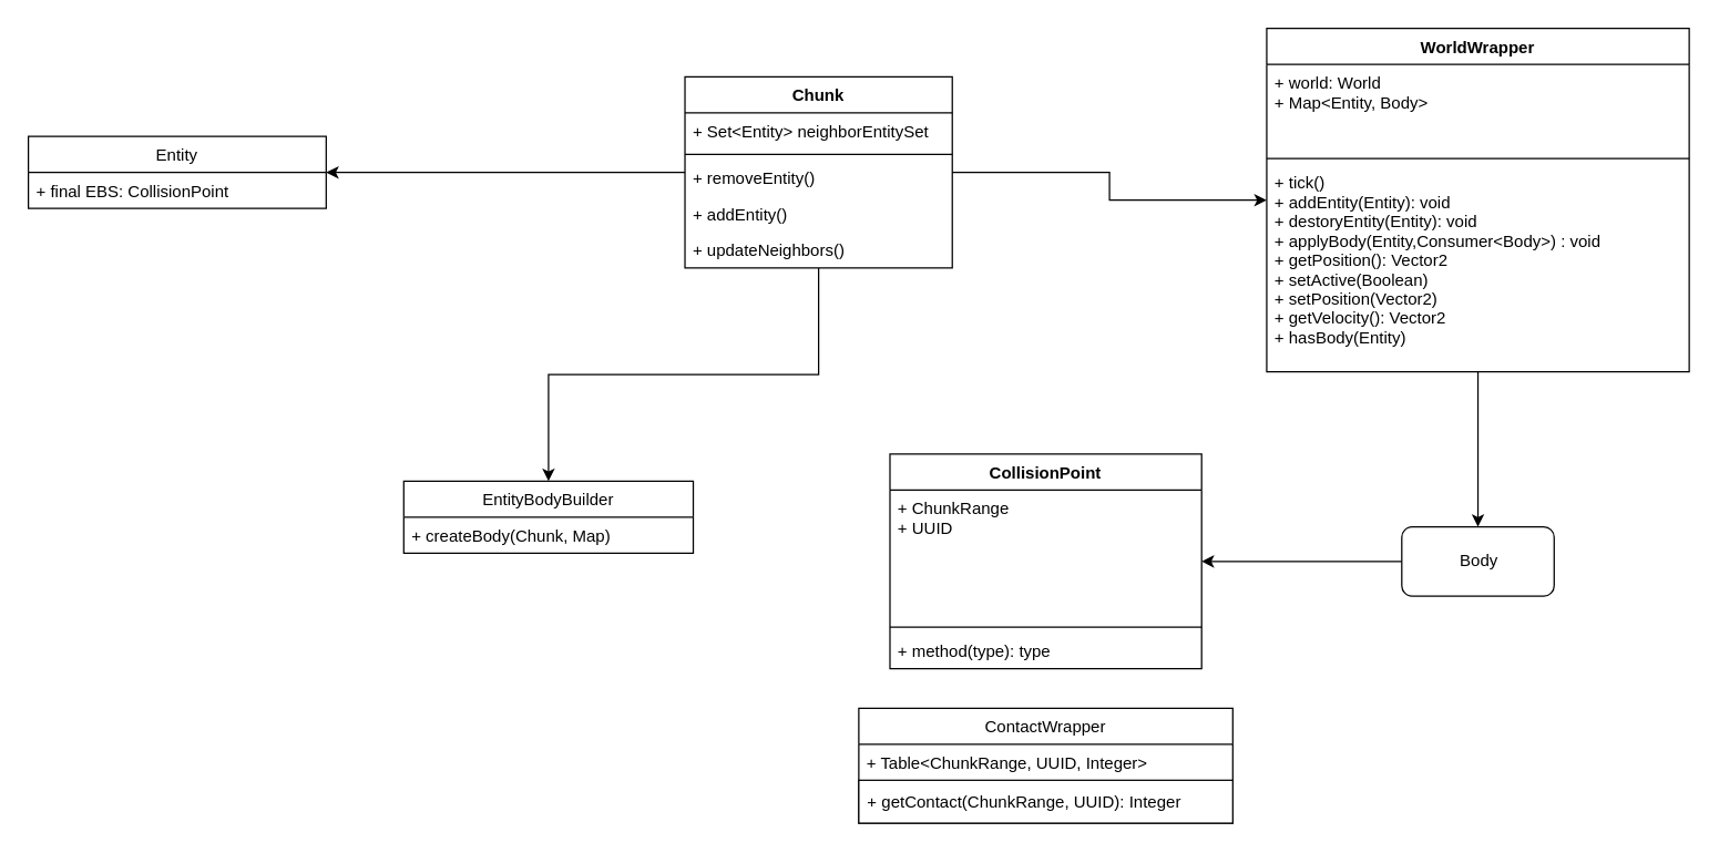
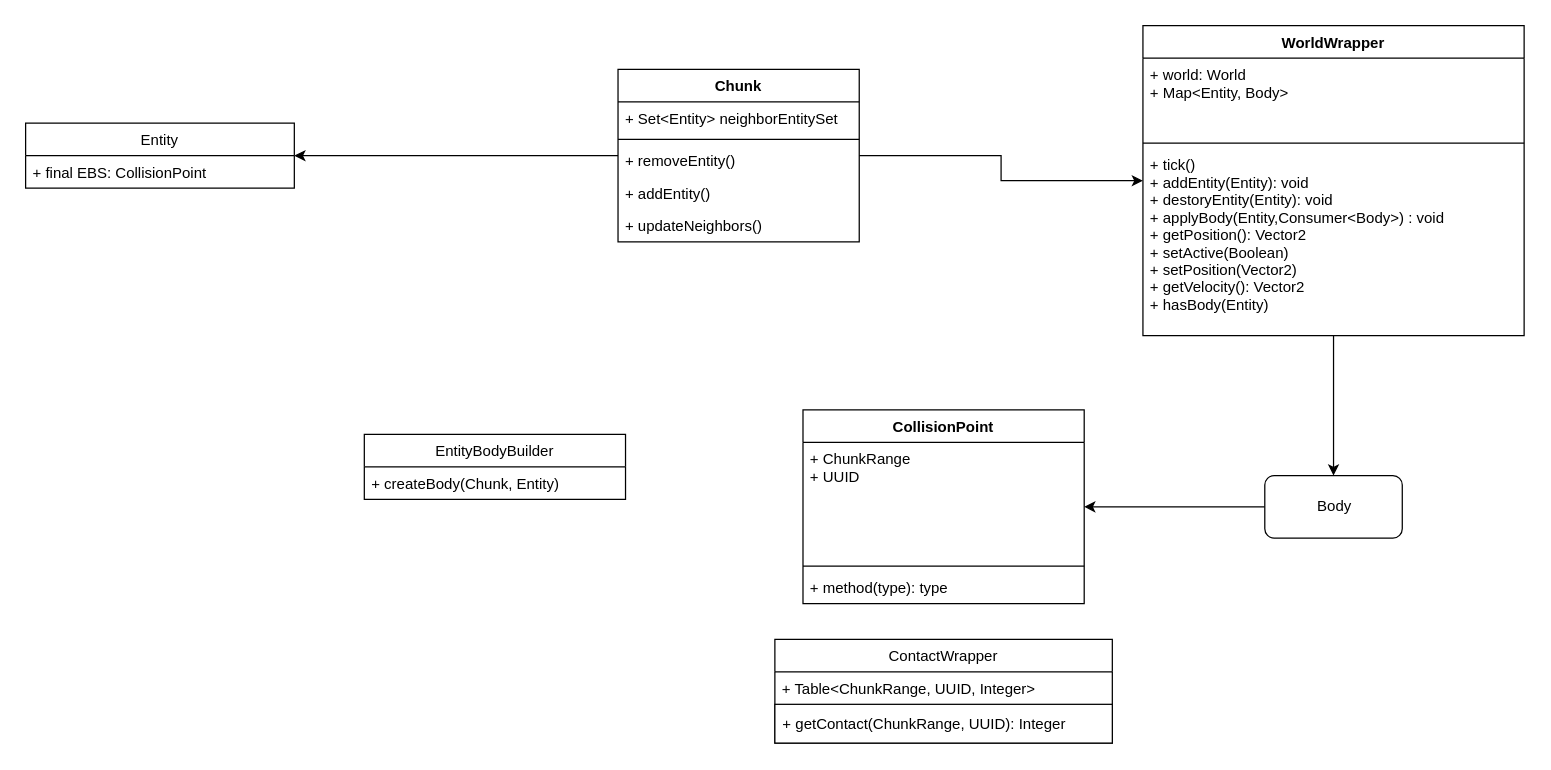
- <mxCell id="13" style="edgeStyle=orthogonalEdgeStyle;rounded=0;orthogonalLoop=1;jettySize=auto;html=1;" edge="1" parent="1" source="14" target="24"><mxGeometry relative="1" as="geometry" /></mxCell>
- <mxCell id="25" value="+ createBody(Chunk, Map)" style="text;strokeColor=none;fillColor=none;align=left;verticalAlign=top;spacingLeft=4;spacingRight=4;overflow=hidden;rotatable=0;points=[[0,0.5],[1,0.5]];portConstraint=eastwest;" vertex="1" parent="24"><mxGeometry y="26" width="209" height="26" as="geometry" /></mxCell>
+ <mxCell id="25" value="+ createBody(Chunk, Entity)" style="text;strokeColor=none;fillColor=none;align=left;verticalAlign=top;spacingLeft=4;spacingRight=4;overflow=hidden;rotatable=0;points=[[0,0.5],[1,0.5]];portConstraint=eastwest;" vertex="1" parent="24"><mxGeometry y="26" width="209" height="26" as="geometry" /></mxCell>
